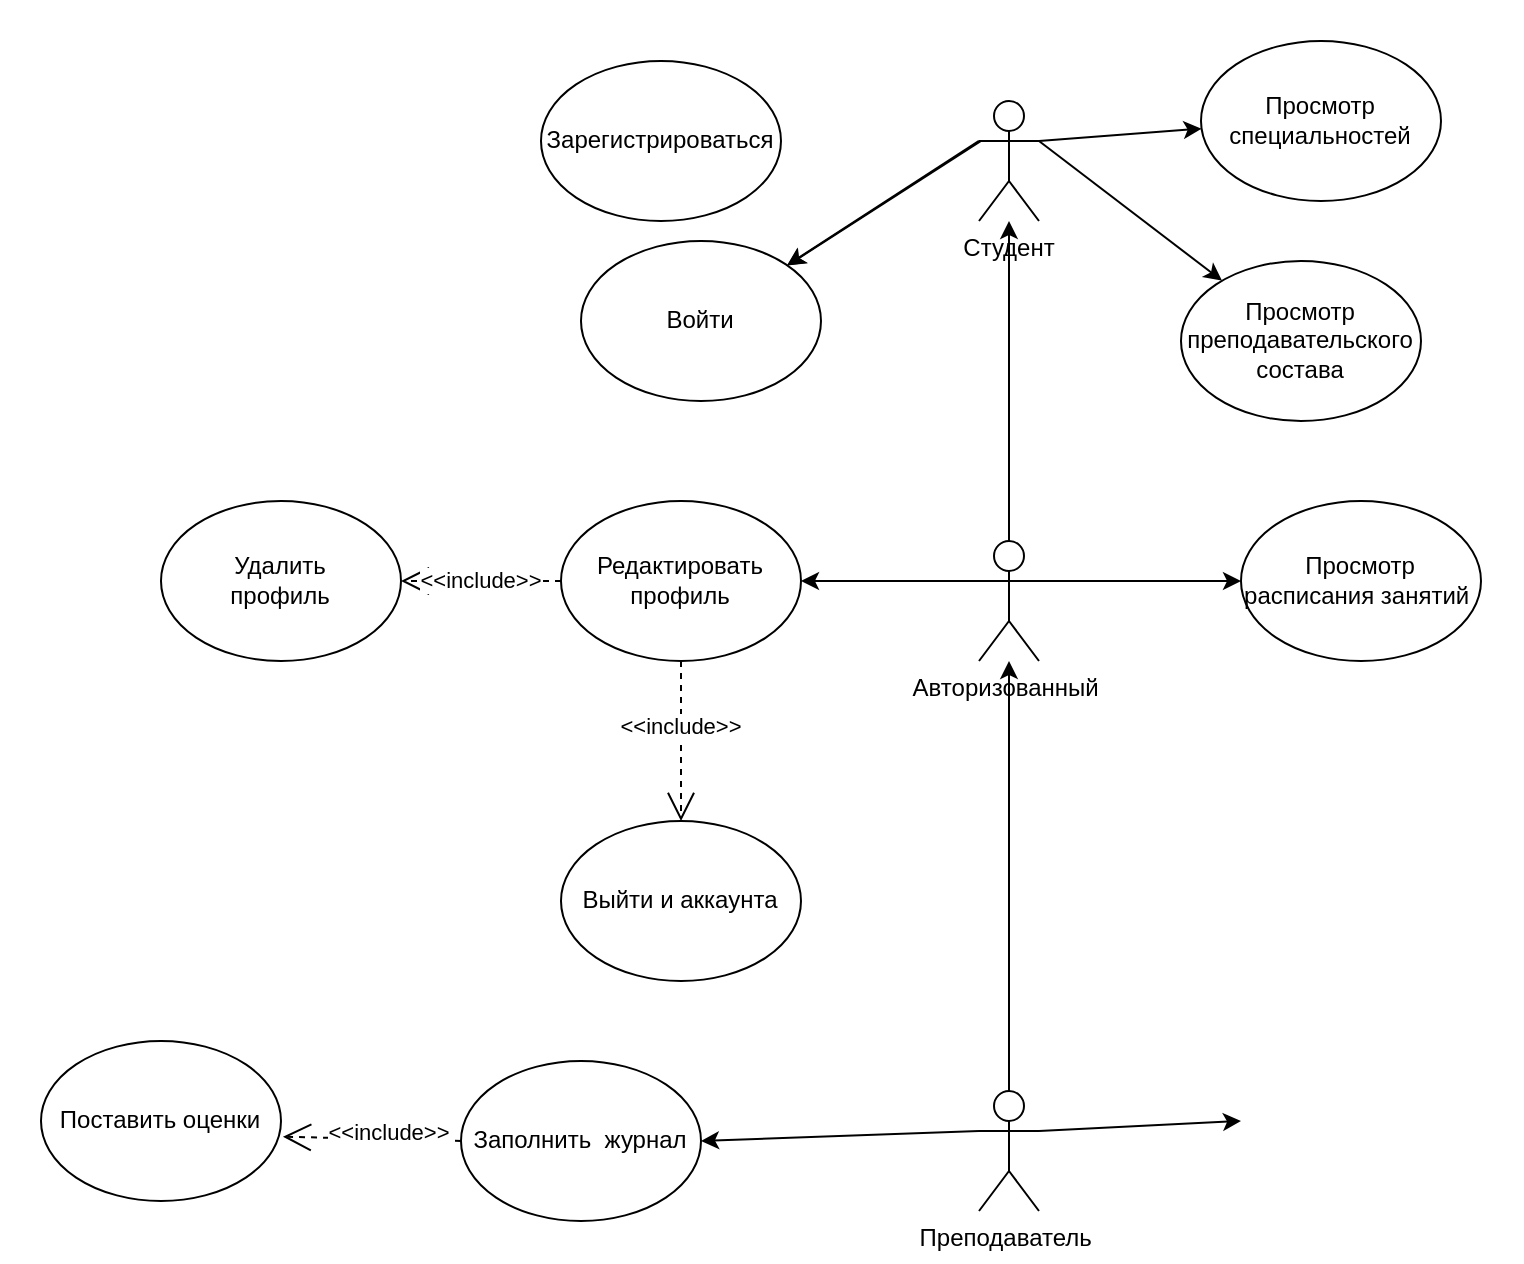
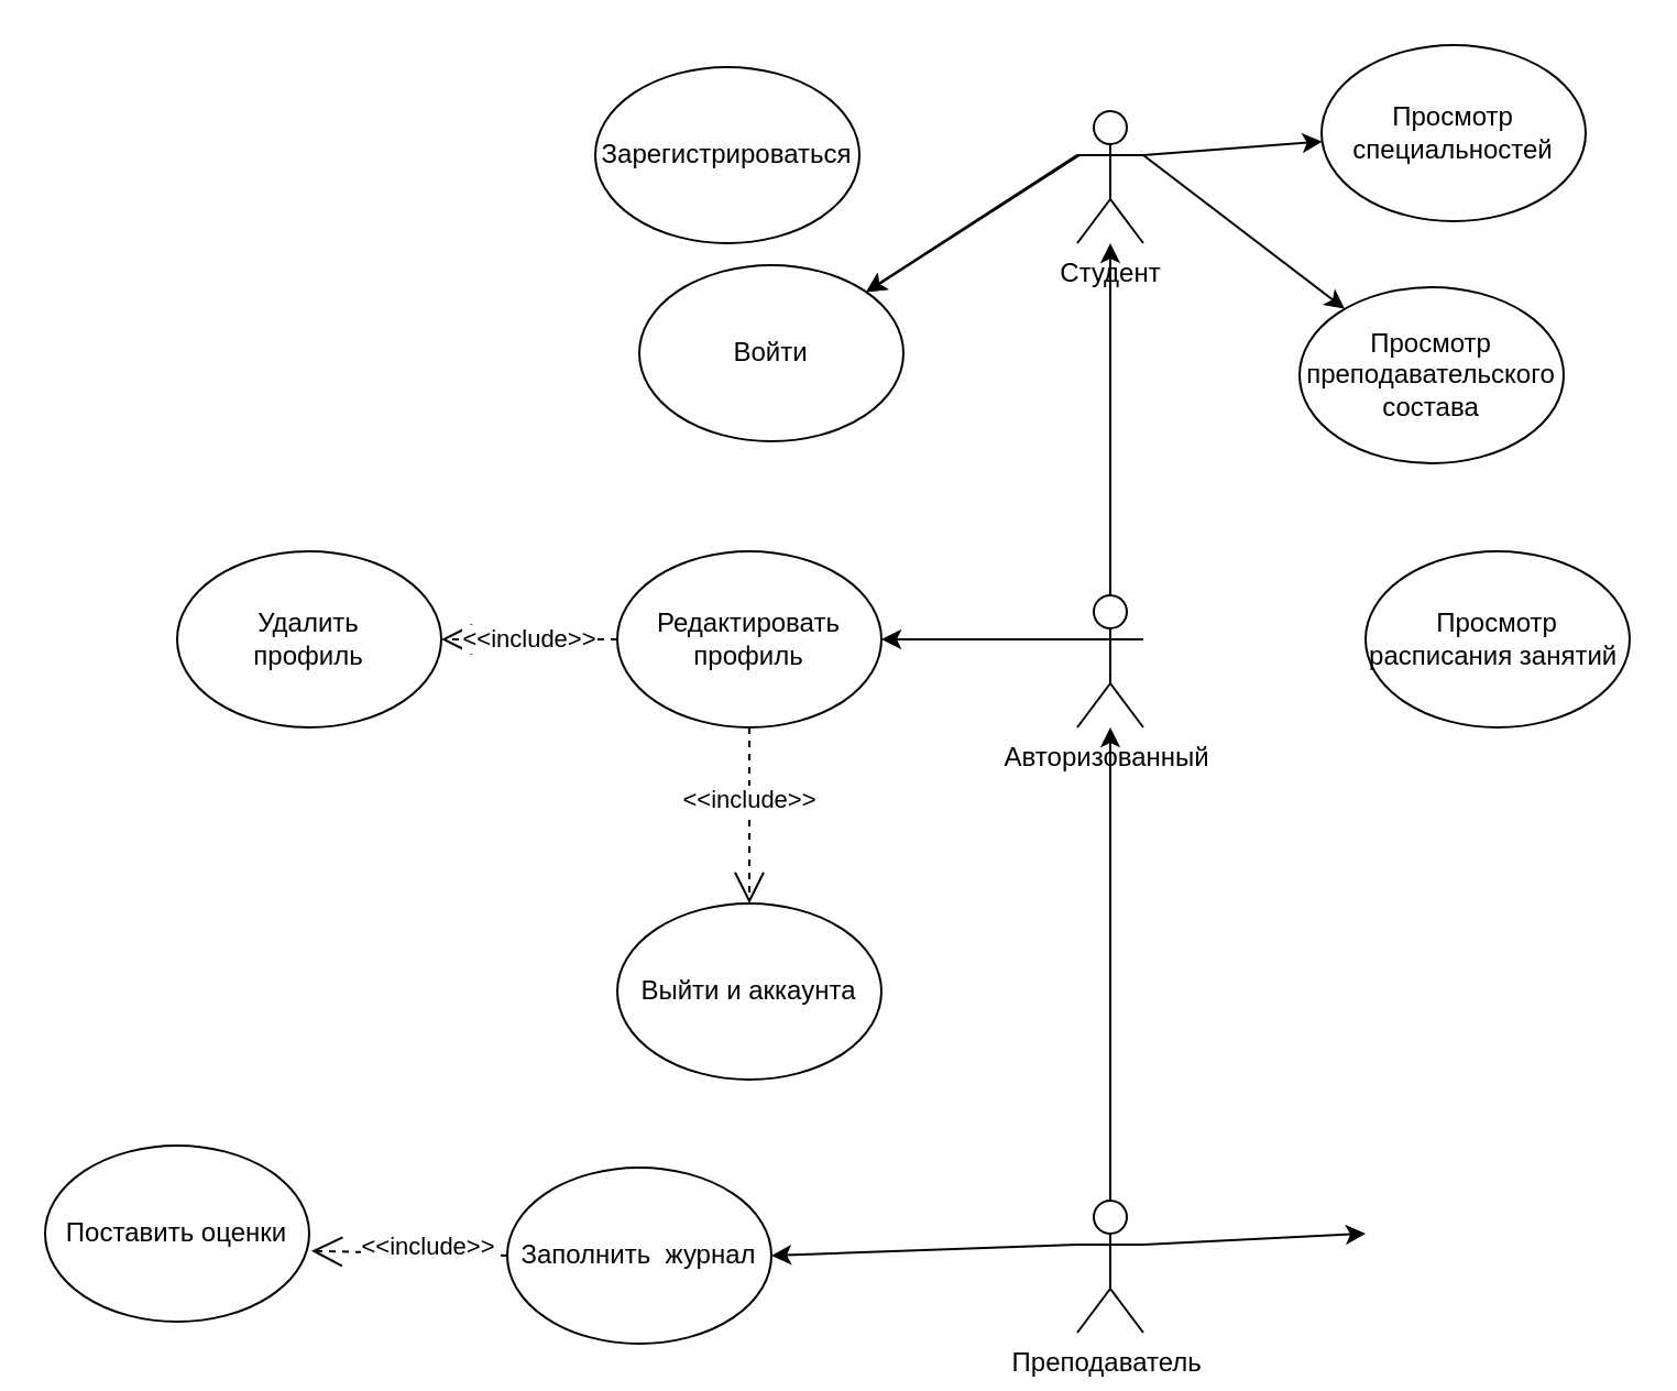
- <mxCell id="14" value="" style="endArrow=classic;html=1;rounded=0;exitX=1;exitY=0.333;exitDx=0;exitDy=0;exitPerimeter=0;" edge="1" parent="1" source="11" target="16"><mxGeometry width="50" height="50" relative="1" as="geometry"><mxPoint x="610" y="300" as="sourcePoint" /><mxPoint x="610" y="290" as="targetPoint" /></mxGeometry></mxCell>
